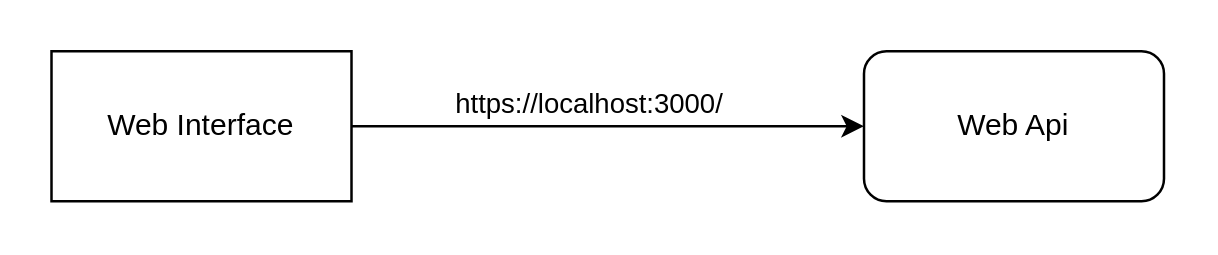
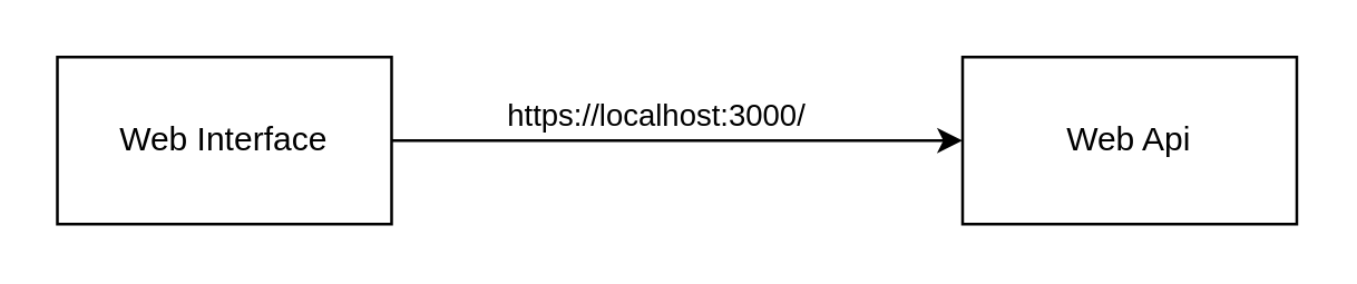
- <mxCell id="5" value="Web Api" style="whiteSpace=wrap;html=1;rounded=1;" vertex="1" parent="1"><mxGeometry x="345" y="20" width="120" height="60" as="geometry" /></mxCell>
+ <mxCell id="5" value="Web Api" style="rounded=0;whiteSpace=wrap;html=1;" vertex="1" parent="1"><mxGeometry x="345" y="20" width="120" height="60" as="geometry" /></mxCell>
